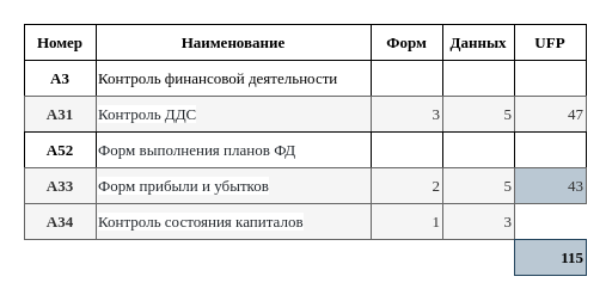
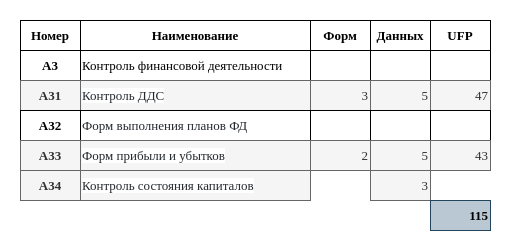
- <mxCell id="9" value="A52" style="rounded=0;whiteSpace=wrap;html=1;fontFamily=Times New Roman;fontSize=13;fontStyle=1" vertex="1" parent="1"><mxGeometry x="20" y="110" width="60" height="30" as="geometry" /></mxCell>
+ <mxCell id="9" value="A32" style="rounded=0;whiteSpace=wrap;html=1;fontFamily=Times New Roman;fontSize=13;fontStyle=1" vertex="1" parent="1"><mxGeometry x="20" y="110" width="60" height="30" as="geometry" /></mxCell>
- <mxCell id="25" value="43" style="rounded=0;whiteSpace=wrap;html=1;fontFamily=Times New Roman;fontSize=13;align=right;fillColor=#bac8d3;strokeColor=#666666;fontColor=#333333;" vertex="1" parent="1"><mxGeometry x="430" y="140" width="60" height="30" as="geometry" /></mxCell>
+ <mxCell id="25" value="43" style="rounded=0;whiteSpace=wrap;html=1;fontFamily=Times New Roman;fontSize=13;align=right;fillColor=#f5f5f5;strokeColor=#666666;fontColor=#333333;" vertex="1" parent="1"><mxGeometry x="430" y="140" width="60" height="30" as="geometry" /></mxCell>
- <mxCell id="16" value="1" style="rounded=0;whiteSpace=wrap;html=1;fontFamily=Times New Roman;fontSize=13;align=right;fillColor=#f5f5f5;strokeColor=#666666;fontColor=#333333;" vertex="1" parent="1"><mxGeometry x="310" y="170" width="60" height="30" as="geometry" /></mxCell>
